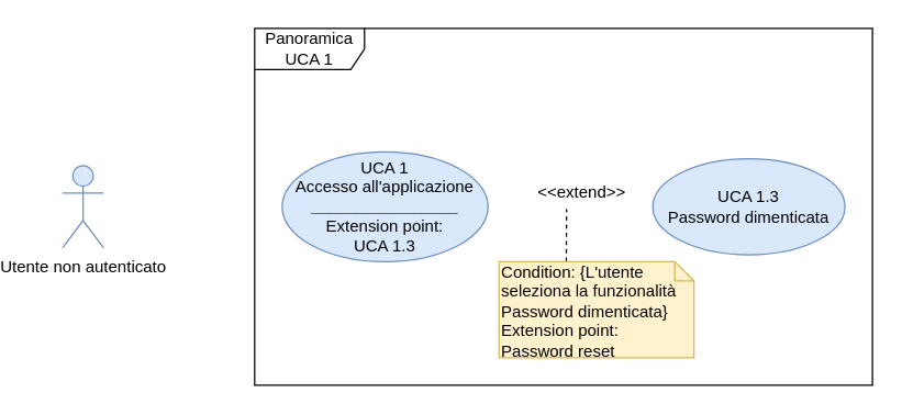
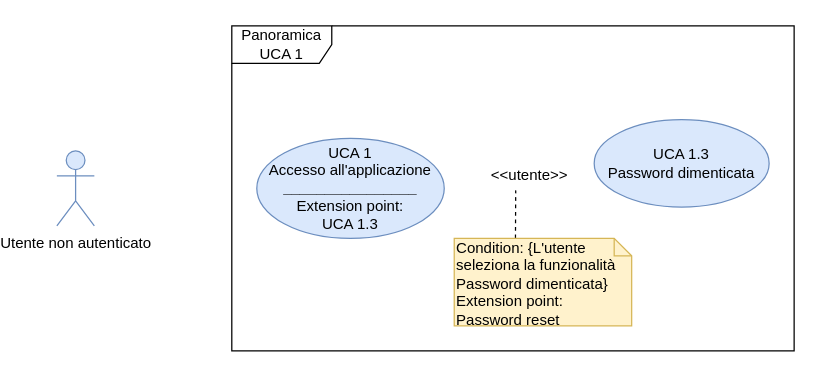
- <mxCell id="6" value="&amp;lt;&amp;lt;extend&amp;gt;&amp;gt;" style="text;html=1;align=center;verticalAlign=middle;resizable=0;points=[];autosize=1;" vertex="1" parent="1"><mxGeometry x="358" y="130" width="80" height="20" as="geometry" /></mxCell>
+ <mxCell id="6" value="&amp;lt;&amp;lt;utente&amp;gt;&amp;gt;" style="text;html=1;align=center;verticalAlign=middle;resizable=0;points=[];autosize=1;" vertex="1" parent="1"><mxGeometry x="358" y="130" width="80" height="20" as="geometry" /></mxCell>
- <mxCell id="5" value="UCA 1.3&lt;br&gt;Password dimenticata" style="ellipse;whiteSpace=wrap;html=1;fillColor=#dae8fc;strokeColor=#6c8ebf;" parent="1" vertex="1"><mxGeometry x="450" y="115" width="140" height="70" as="geometry" /></mxCell>
+ <mxCell id="5" value="UCA 1.3&lt;br&gt;Password dimenticata" style="ellipse;whiteSpace=wrap;html=1;fillColor=#dae8fc;strokeColor=#6c8ebf;" parent="1" vertex="1"><mxGeometry x="450" y="95" width="140" height="70" as="geometry" /></mxCell>
